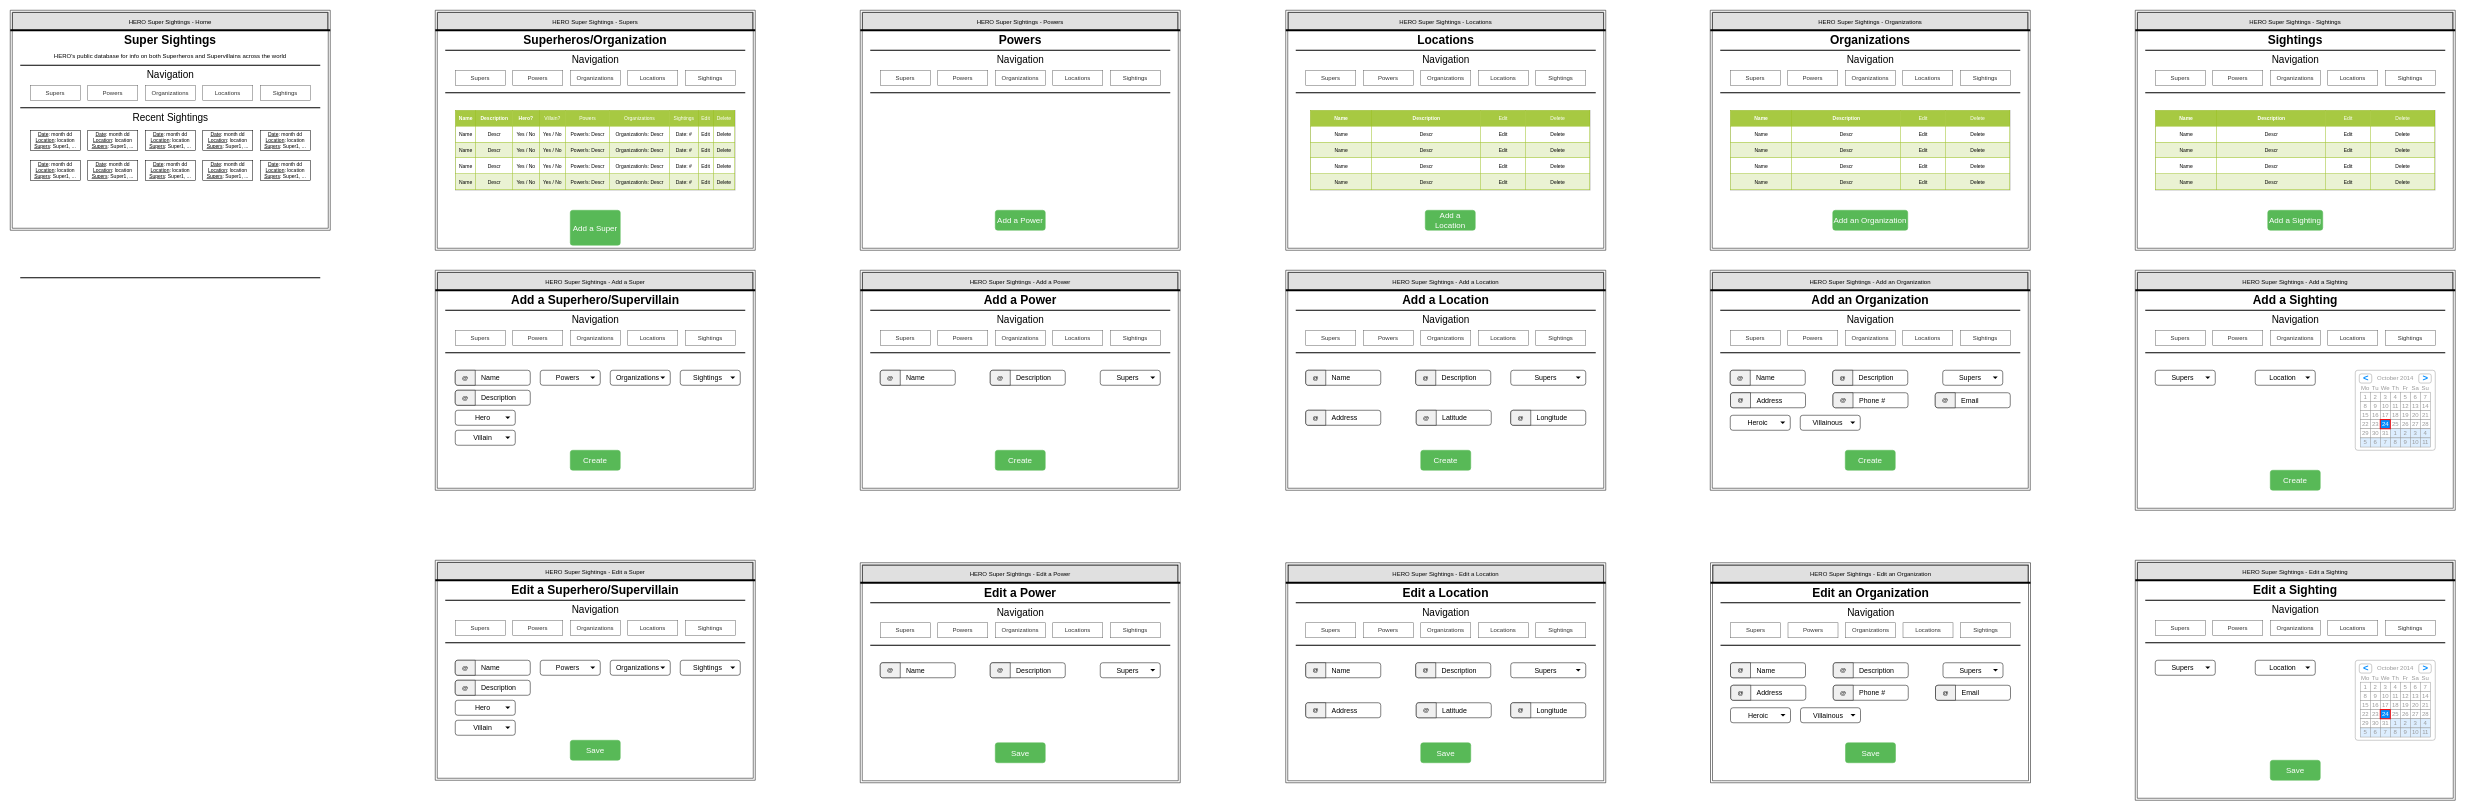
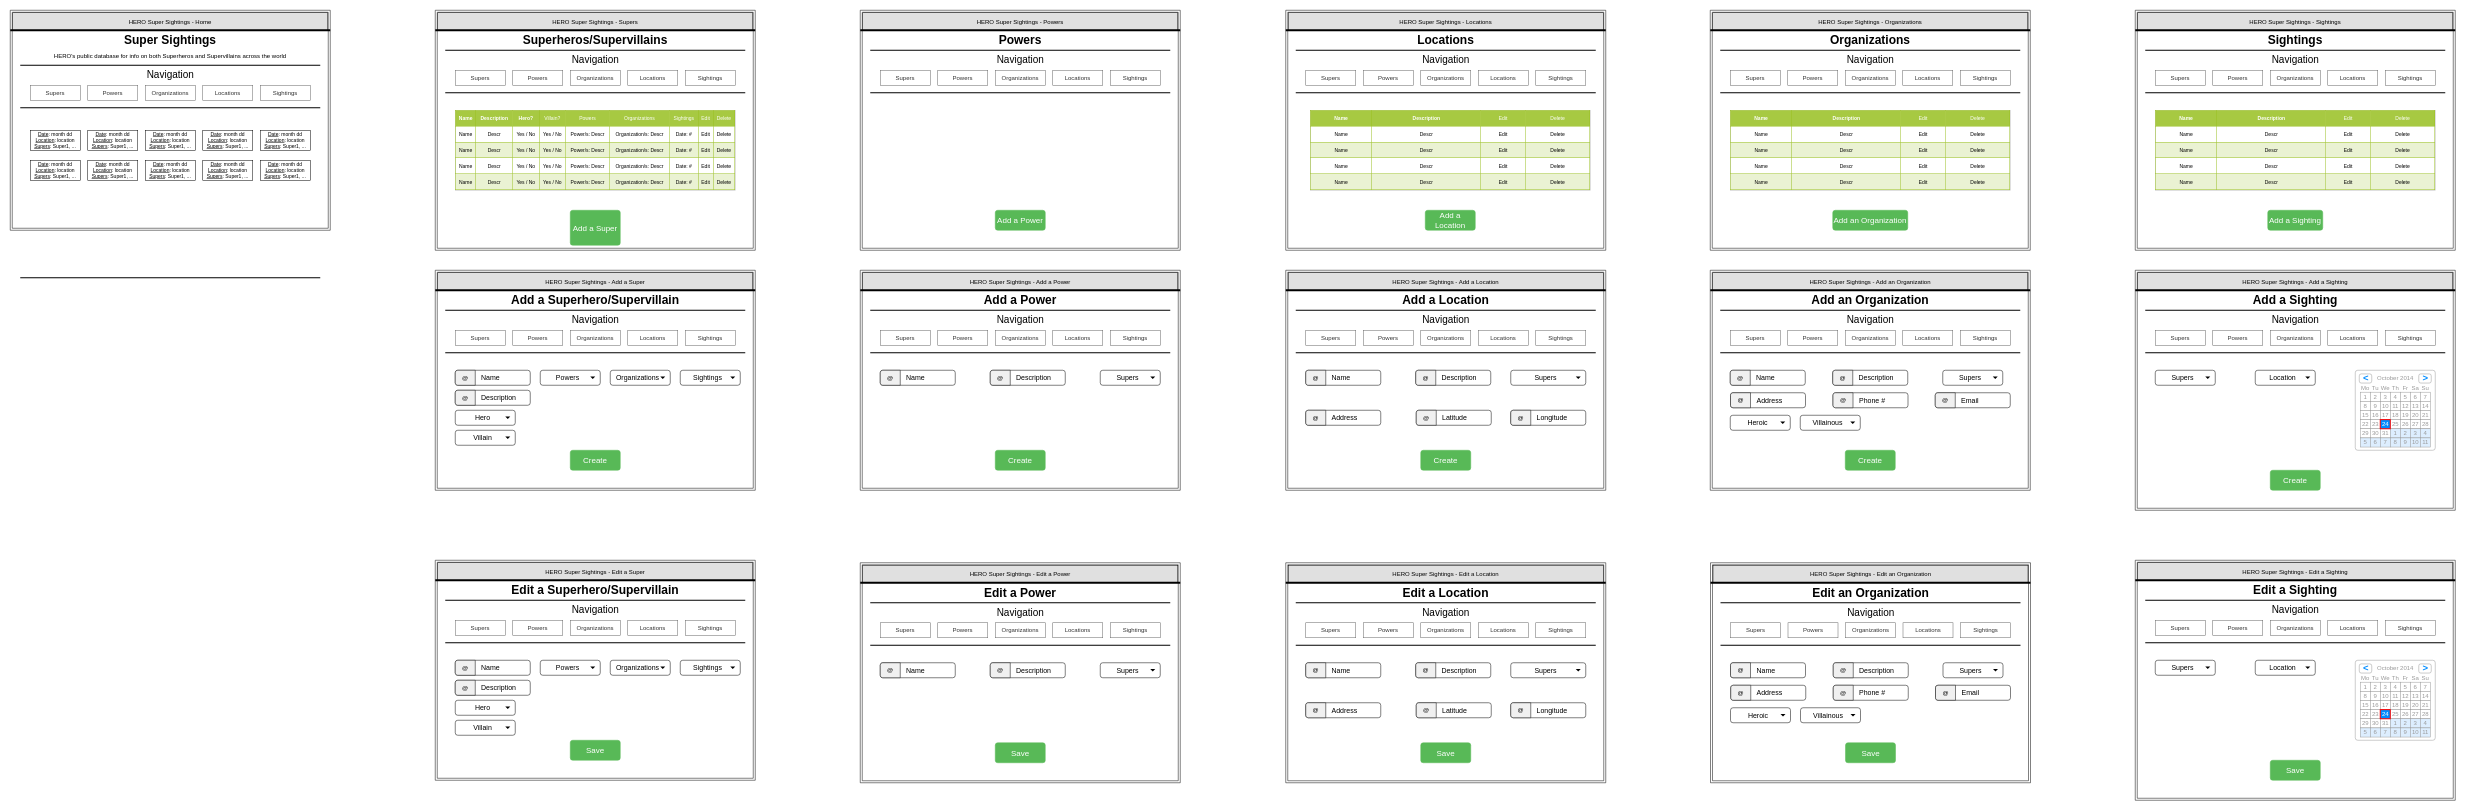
- <mxCell id="8" value="&lt;h1&gt;Superheros/Organization&lt;/h1&gt;&lt;div&gt;&lt;br&gt;&lt;/div&gt;" style="text;html=1;strokeColor=none;fillColor=none;spacing=5;spacingTop=-20;whiteSpace=wrap;overflow=hidden;rounded=0;shadow=0;glass=0;comic=0;align=center;fontColor=#000000;" parent="1" vertex="1"><mxGeometry x="940" y="60" width="500" height="40" as="geometry" /></mxCell>
+ <mxCell id="8" value="&lt;h1&gt;Superheros/Supervillains&lt;/h1&gt;&lt;div&gt;&lt;br&gt;&lt;/div&gt;" style="text;html=1;strokeColor=none;fillColor=none;spacing=5;spacingTop=-20;whiteSpace=wrap;overflow=hidden;rounded=0;shadow=0;glass=0;comic=0;align=center;fontColor=#000000;" parent="1" vertex="1"><mxGeometry x="940" y="60" width="500" height="40" as="geometry" /></mxCell>
- <mxCell id="35" value="Recent Sightings" style="text;html=1;resizable=0;points=[];autosize=1;align=center;verticalAlign=middle;spacingTop=-4;fontSize=20;fontColor=#000000;" parent="1" vertex="1"><mxGeometry x="255" y="220" width="170" height="30" as="geometry" /></mxCell>
